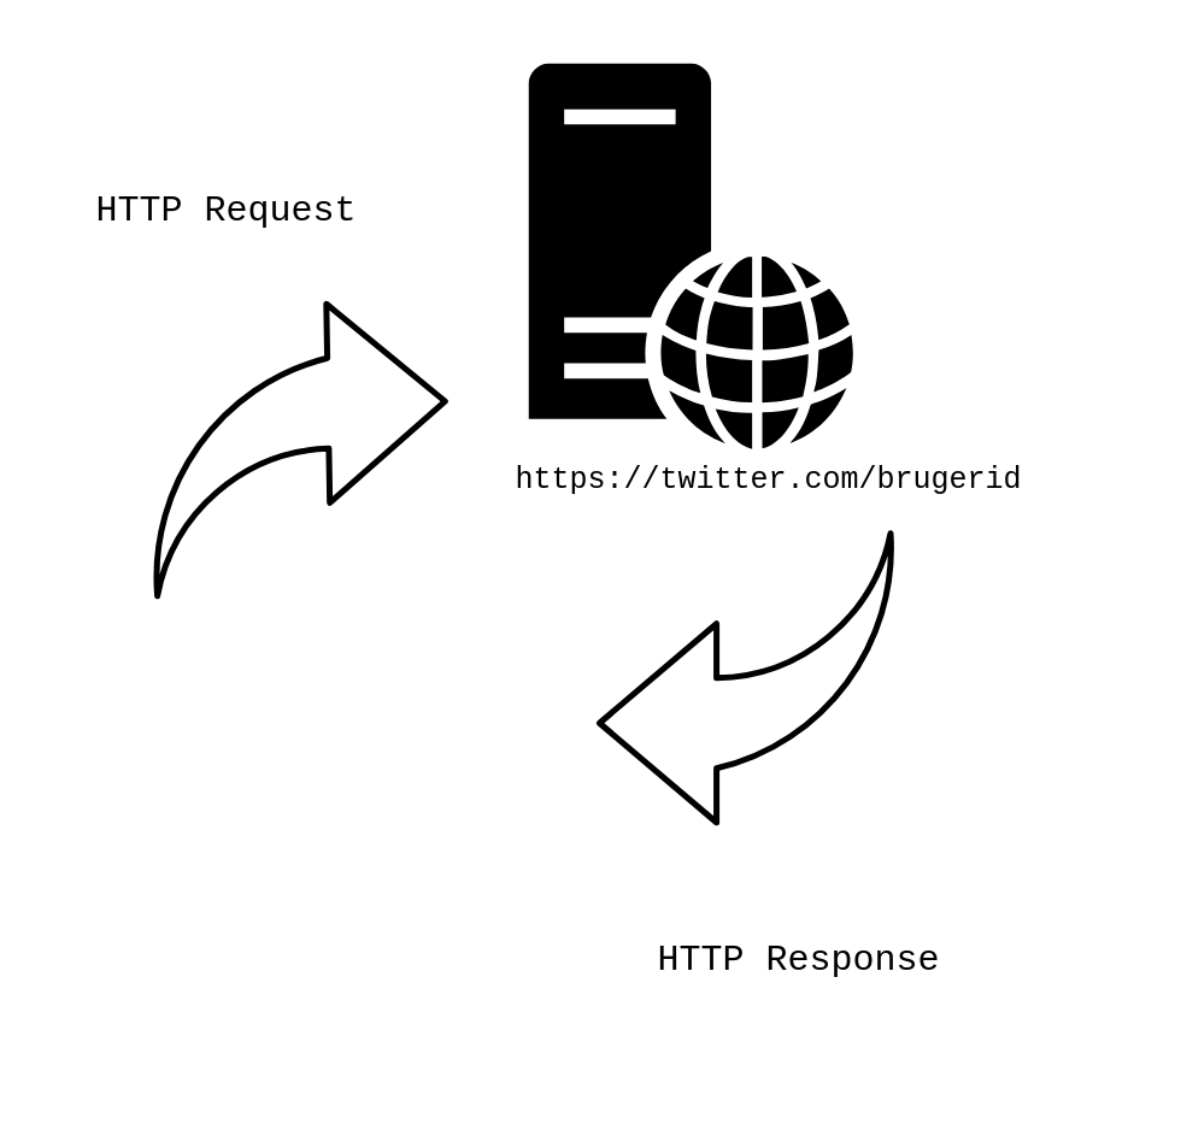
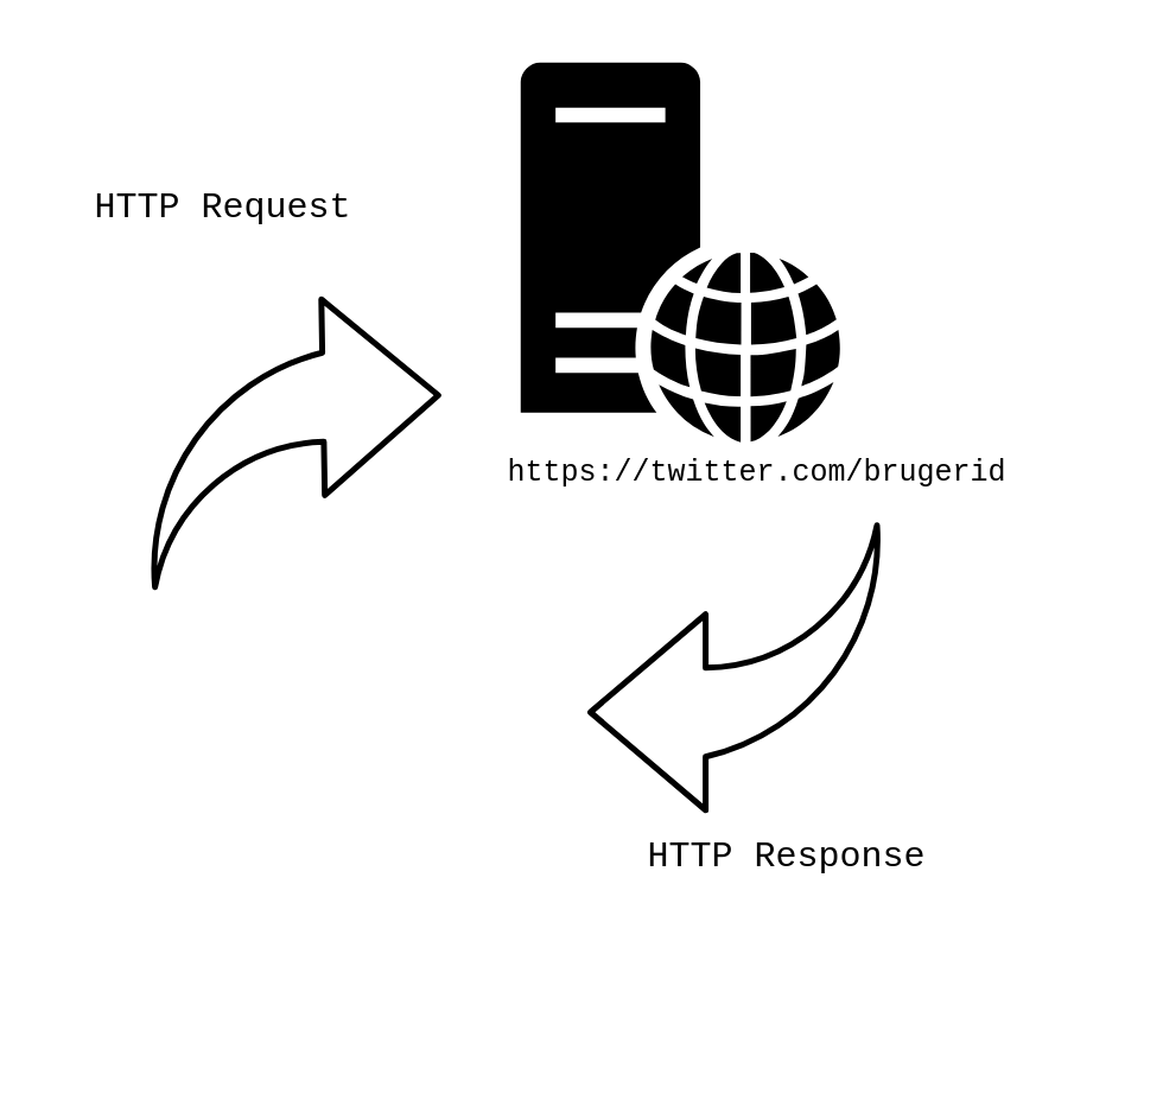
- <mxCell id="7" value="HTTP Response" style="text;html=1;strokeColor=none;fillColor=none;align=center;verticalAlign=middle;whiteSpace=wrap;rounded=0;fontFamily=Courier New;" vertex="1" parent="1"><mxGeometry x="210" y="308.5" width="110" height="20" as="geometry" /></mxCell>
+ <mxCell id="7" value="HTTP Response" style="text;html=1;strokeColor=none;fillColor=none;align=center;verticalAlign=middle;whiteSpace=wrap;rounded=0;fontFamily=Courier New;" vertex="1" parent="1"><mxGeometry x="210" y="278.5" width="110" height="20" as="geometry" /></mxCell>
